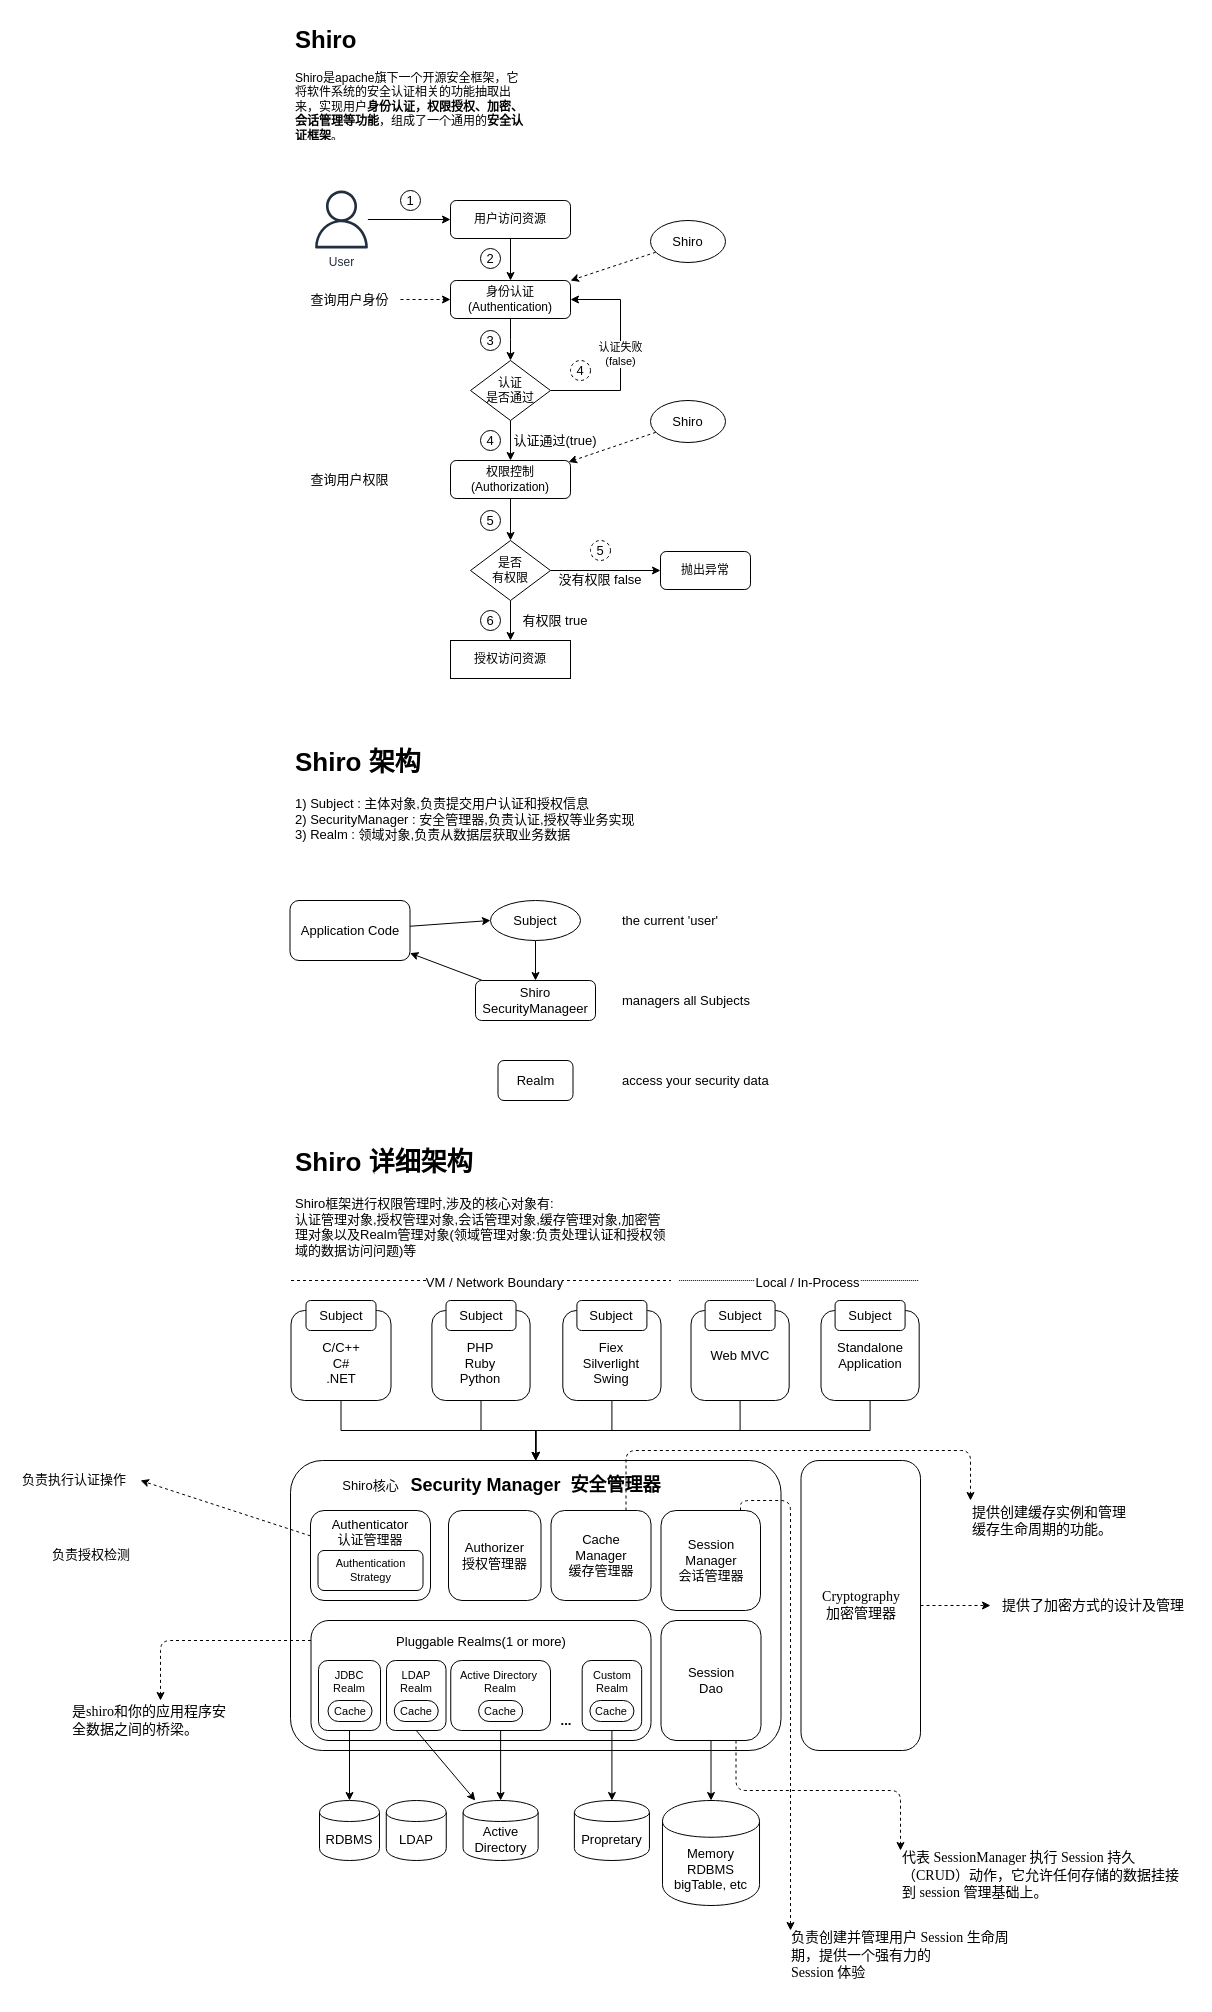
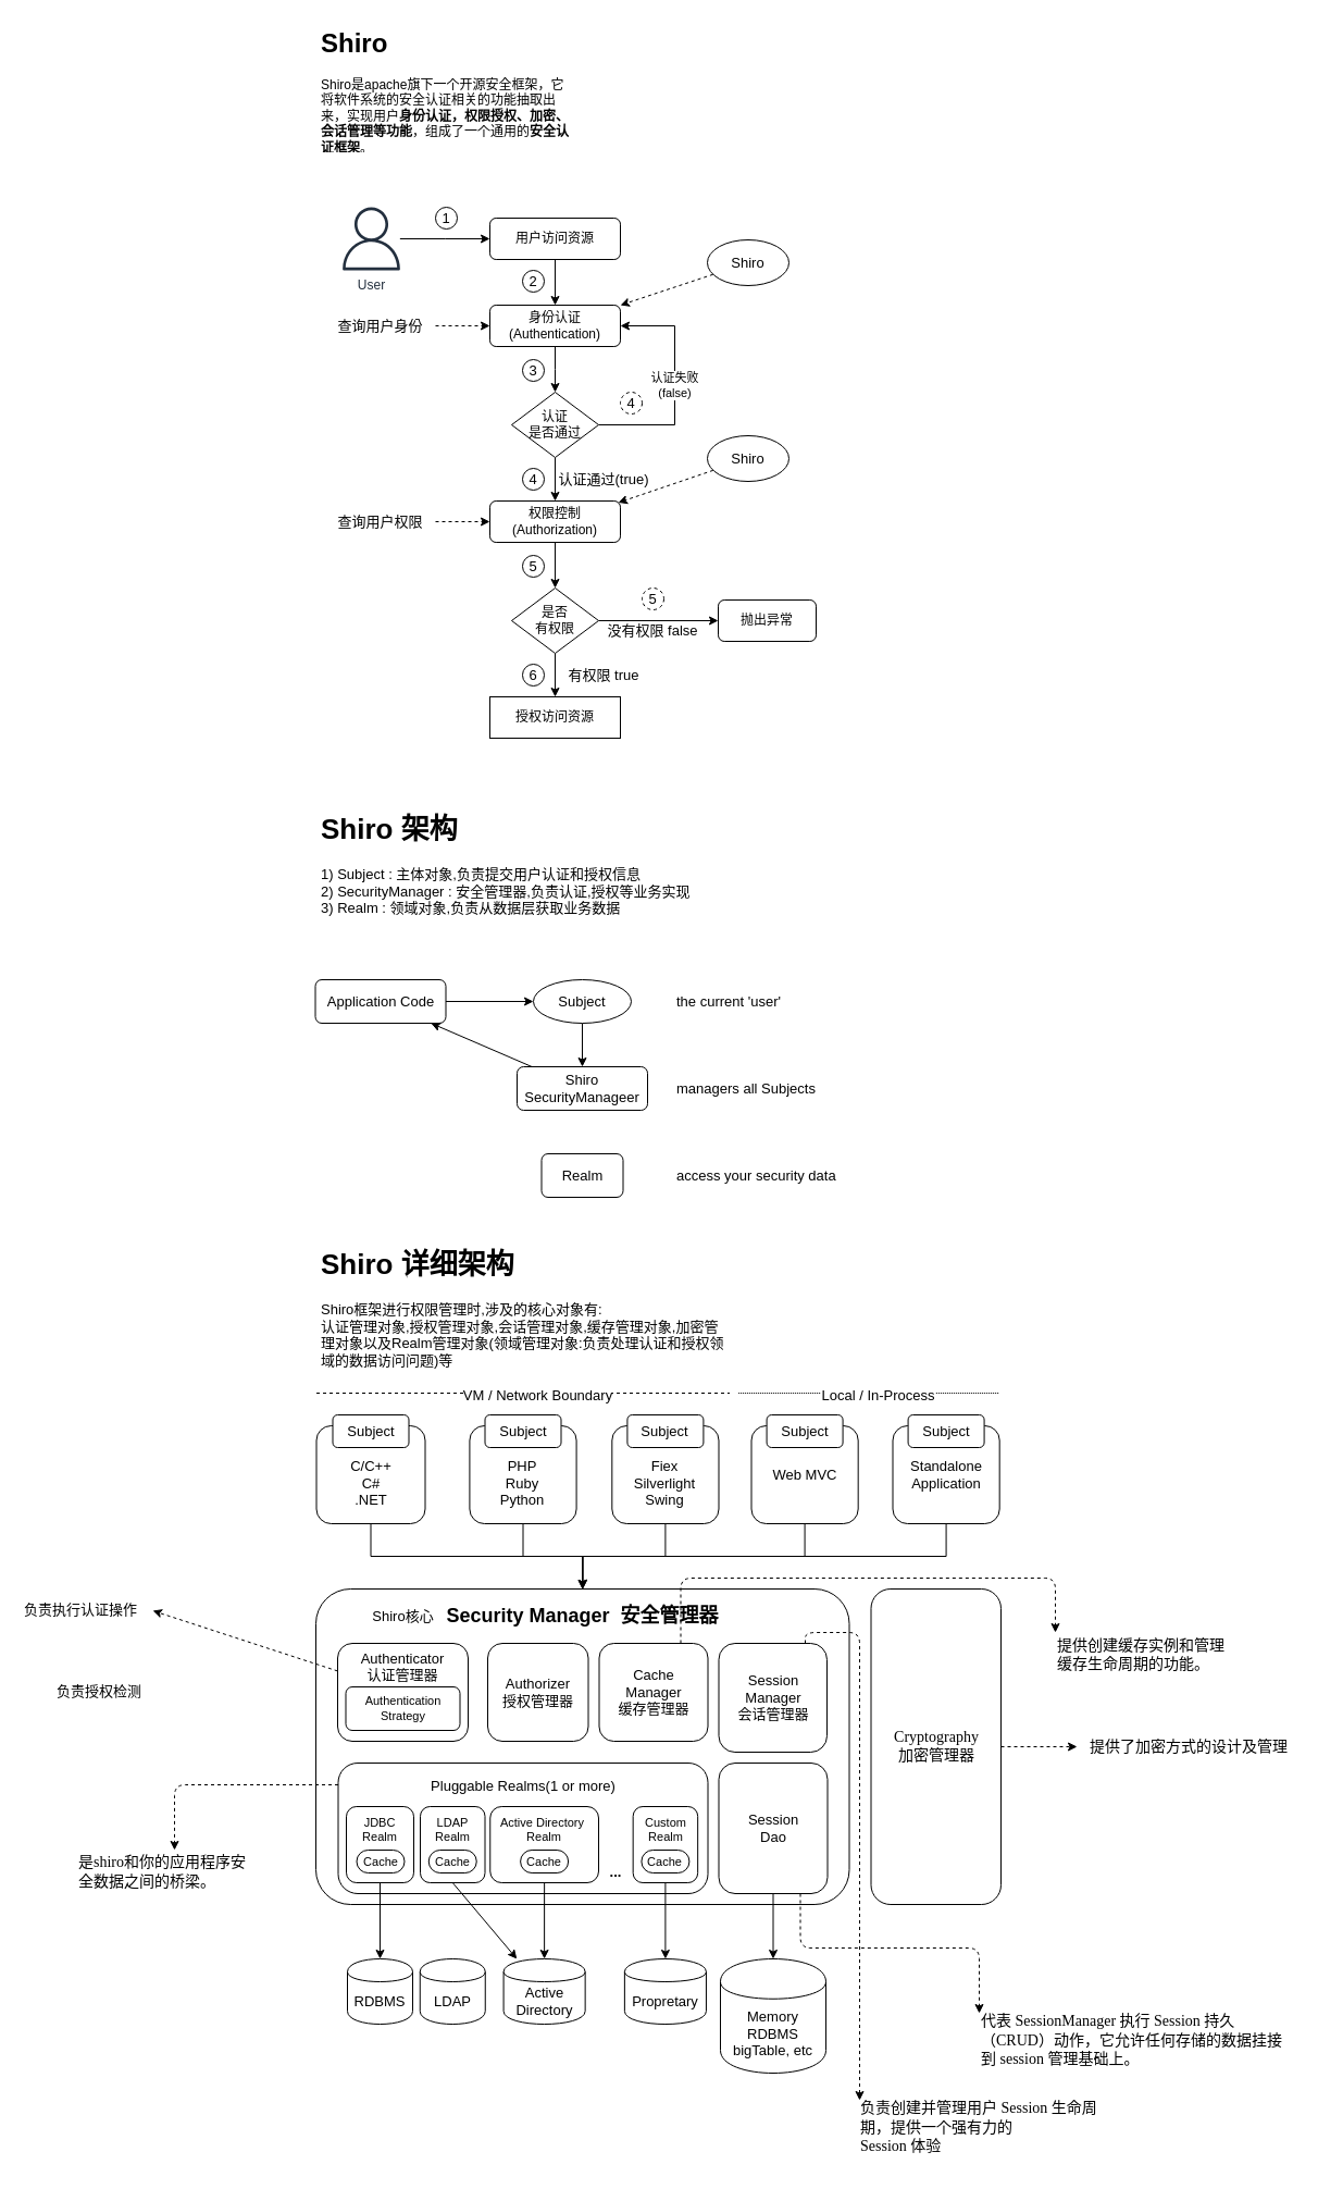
+ <mxCell id="36" style="edgeStyle=none;rounded=0;orthogonalLoop=1;jettySize=auto;html=1;entryX=0;entryY=0.5;entryDx=0;entryDy=0;dashed=1;fontFamily=Helvetica;fontSize=13;" edge="1" parent="1" source="37" target="13"><mxGeometry relative="1" as="geometry" /></mxCell>
- <mxCell id="40" value="Application Code" style="rounded=1;whiteSpace=wrap;html=1;fontFamily=Helvetica;fontSize=13;align=center;" vertex="1" parent="1"><mxGeometry x="289.5" y="900" width="120" height="60" as="geometry" /></mxCell>
+ <mxCell id="40" value="Application Code" style="rounded=1;whiteSpace=wrap;html=1;fontFamily=Helvetica;fontSize=13;align=center;" vertex="1" parent="1"><mxGeometry x="289.5" y="900" width="120" height="40" as="geometry" /></mxCell>
